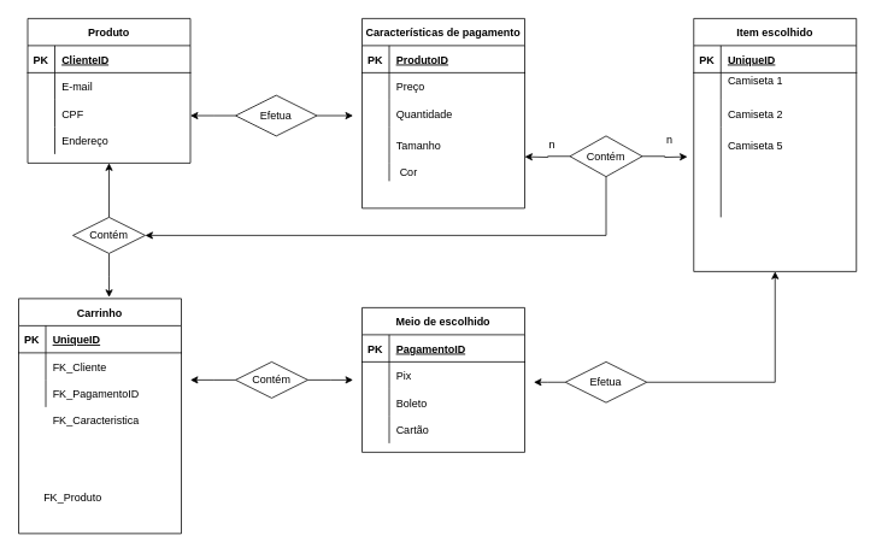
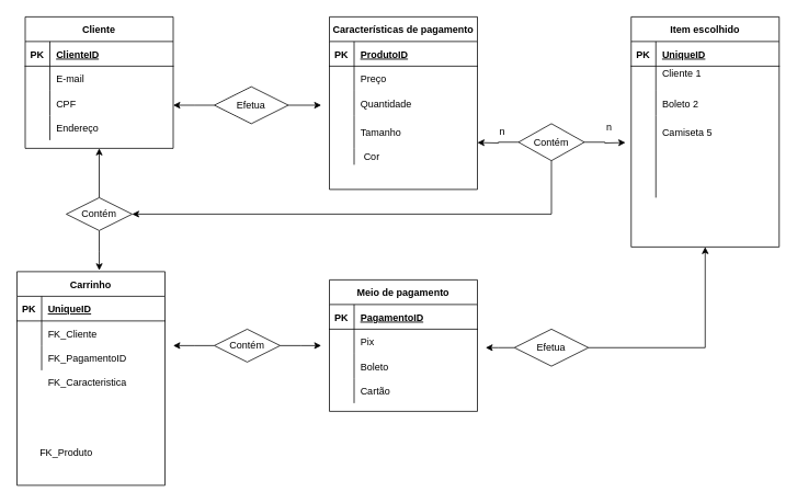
- <mxCell id="2" value="Produto" style="shape=table;startSize=30;container=1;collapsible=1;childLayout=tableLayout;fixedRows=1;rowLines=0;fontStyle=1;align=center;resizeLast=1;" vertex="1" parent="1"><mxGeometry x="30" y="20" width="180" height="160" as="geometry" /></mxCell>
+ <mxCell id="2" value="Cliente" style="shape=table;startSize=30;container=1;collapsible=1;childLayout=tableLayout;fixedRows=1;rowLines=0;fontStyle=1;align=center;resizeLast=1;" vertex="1" parent="1"><mxGeometry x="30" y="20" width="180" height="160" as="geometry" /></mxCell>
- <mxCell id="34" value="Camiseta 1&#10;" style="shape=partialRectangle;connectable=0;fillColor=none;top=0;left=0;bottom=0;right=0;align=left;spacingLeft=6;overflow=hidden;" vertex="1" parent="32"><mxGeometry x="30" width="150" height="30" as="geometry"><mxRectangle width="150" height="30" as="alternateBounds" /></mxGeometry></mxCell>
+ <mxCell id="34" value="Cliente 1&#10;" style="shape=partialRectangle;connectable=0;fillColor=none;top=0;left=0;bottom=0;right=0;align=left;spacingLeft=6;overflow=hidden;" vertex="1" parent="32"><mxGeometry x="30" width="150" height="30" as="geometry"><mxRectangle width="150" height="30" as="alternateBounds" /></mxGeometry></mxCell>
- <mxCell id="37" value="Camiseta 2" style="shape=partialRectangle;connectable=0;fillColor=none;top=0;left=0;bottom=0;right=0;align=left;spacingLeft=6;overflow=hidden;" vertex="1" parent="35"><mxGeometry x="30" width="150" height="30" as="geometry"><mxRectangle width="150" height="30" as="alternateBounds" /></mxGeometry></mxCell>
+ <mxCell id="37" value="Boleto 2" style="shape=partialRectangle;connectable=0;fillColor=none;top=0;left=0;bottom=0;right=0;align=left;spacingLeft=6;overflow=hidden;" vertex="1" parent="35"><mxGeometry x="30" width="150" height="30" as="geometry"><mxRectangle width="150" height="30" as="alternateBounds" /></mxGeometry></mxCell>
- <mxCell id="53" value="Meio de escolhido" style="shape=table;startSize=30;container=1;collapsible=1;childLayout=tableLayout;fixedRows=1;rowLines=0;fontStyle=1;align=center;resizeLast=1;" vertex="1" parent="1"><mxGeometry x="400" y="340" width="180" height="160" as="geometry" /></mxCell>
+ <mxCell id="53" value="Meio de pagamento" style="shape=table;startSize=30;container=1;collapsible=1;childLayout=tableLayout;fixedRows=1;rowLines=0;fontStyle=1;align=center;resizeLast=1;" vertex="1" parent="1"><mxGeometry x="400" y="340" width="180" height="160" as="geometry" /></mxCell>
